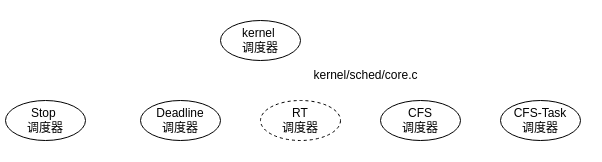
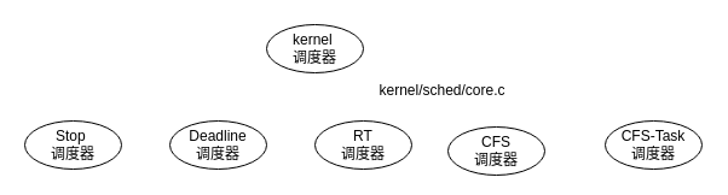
- <mxCell id="3" value="Stop&amp;nbsp;&lt;div&gt;调度器&lt;/div&gt;" style="ellipse;whiteSpace=wrap;html=1;" vertex="1" parent="1"><mxGeometry x="5" y="100" width="80" height="40" as="geometry" /></mxCell>
+ <mxCell id="3" value="Stop&amp;nbsp;&lt;div&gt;调度器&lt;/div&gt;" style="ellipse;whiteSpace=wrap;html=1;" vertex="1" parent="1"><mxGeometry x="20" y="100" width="80" height="40" as="geometry" /></mxCell>
- <mxCell id="5" value="&lt;div&gt;RT&lt;/div&gt;&lt;div&gt;调度器&lt;/div&gt;" style="ellipse;whiteSpace=wrap;html=1;dashed=1;" vertex="1" parent="1"><mxGeometry x="260" y="100" width="80" height="40" as="geometry" /></mxCell>
+ <mxCell id="5" value="&lt;div&gt;RT&lt;/div&gt;&lt;div&gt;调度器&lt;/div&gt;" style="ellipse;whiteSpace=wrap;html=1;" vertex="1" parent="1"><mxGeometry x="260" y="100" width="80" height="40" as="geometry" /></mxCell>
- <mxCell id="6" value="&lt;div&gt;CFS&lt;/div&gt;&lt;div&gt;调度器&lt;/div&gt;" style="ellipse;whiteSpace=wrap;html=1;" vertex="1" parent="1"><mxGeometry x="380" y="100" width="80" height="40" as="geometry" /></mxCell>
+ <mxCell id="6" value="&lt;div&gt;CFS&lt;/div&gt;&lt;div&gt;调度器&lt;/div&gt;" style="ellipse;whiteSpace=wrap;html=1;" vertex="1" parent="1"><mxGeometry x="370" y="105" width="80" height="40" as="geometry" /></mxCell>
